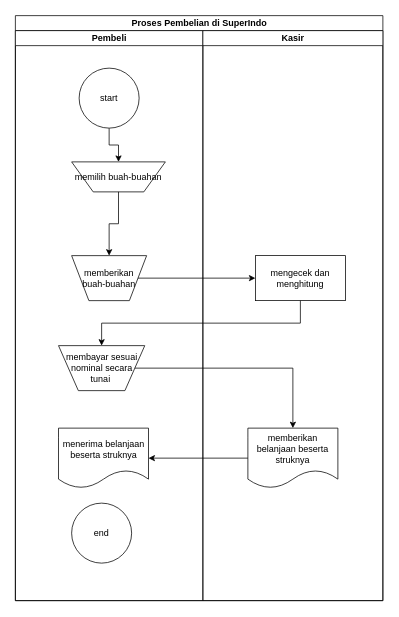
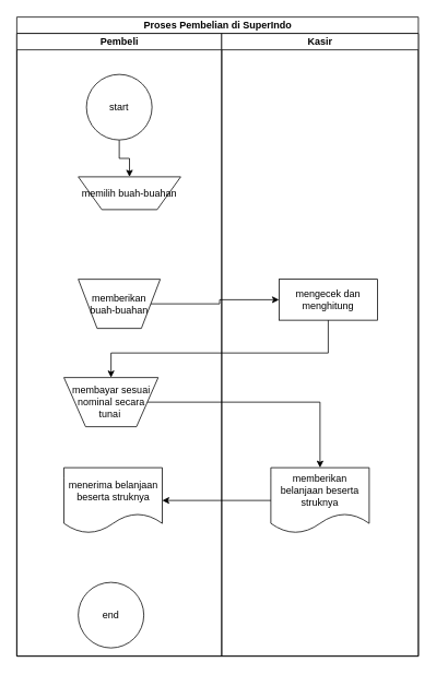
- <mxCell id="11" style="edgeStyle=orthogonalEdgeStyle;rounded=0;orthogonalLoop=1;jettySize=auto;html=1;" parent="3" source="6" target="10" edge="1"><mxGeometry relative="1" as="geometry" /></mxCell>
- <mxCell id="13" value="mengecek dan menghitung" style="whiteSpace=wrap;html=1;arcSize=10;" parent="12" vertex="1"><mxGeometry x="70" y="300" width="120" height="60" as="geometry" /></mxCell>
+ <mxCell id="13" value="mengecek dan menghitung" style="whiteSpace=wrap;html=1;arcSize=10;" parent="12" vertex="1"><mxGeometry x="70" y="300" width="120" height="50" as="geometry" /></mxCell>
- <mxCell id="8" value="end" style="ellipse;whiteSpace=wrap;html=1;arcSize=10;" parent="3" vertex="1"><mxGeometry x="75" y="630" width="80" height="80" as="geometry" /></mxCell>
+ <mxCell id="8" value="end" style="ellipse;whiteSpace=wrap;html=1;arcSize=10;" parent="3" vertex="1"><mxGeometry x="75" y="670" width="80" height="80" as="geometry" /></mxCell>
